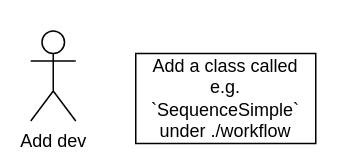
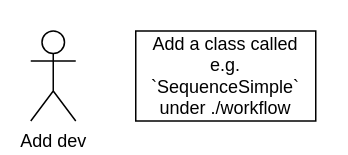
- <mxCell id="3" value="Add a class called e.g. `SequenceSimple` under ./workflow" style="rounded=0;whiteSpace=wrap;html=1;" vertex="1" parent="1"><mxGeometry x="90" y="35" width="120" height="60" as="geometry" /></mxCell>
+ <mxCell id="3" value="Add a class called e.g. `SequenceSimple` under ./workflow" style="rounded=0;whiteSpace=wrap;html=1;" vertex="1" parent="1"><mxGeometry x="90" y="20" width="120" height="60" as="geometry" /></mxCell>
